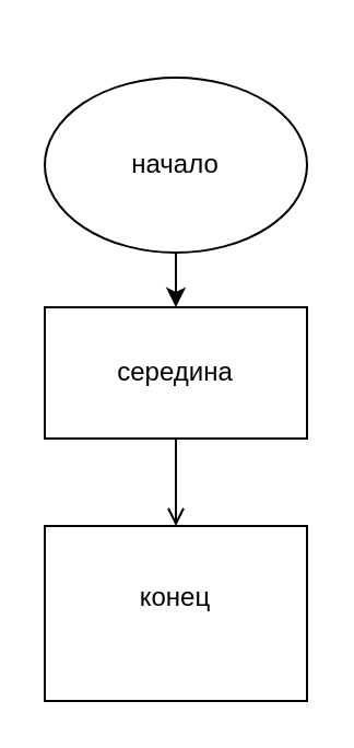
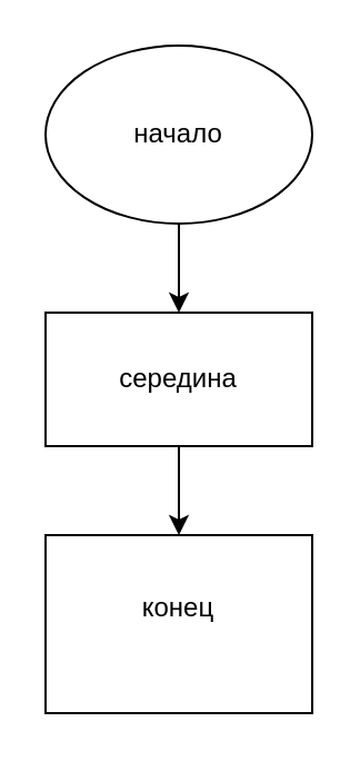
- <mxCell id="3" value="начало" style="ellipse;whiteSpace=wrap;html=1;" vertex="1" parent="1"><mxGeometry x="20" y="35" width="120" height="80" as="geometry" /></mxCell>
+ <mxCell id="3" value="начало" style="ellipse;whiteSpace=wrap;html=1;" vertex="1" parent="1"><mxGeometry x="20" y="20" width="120" height="80" as="geometry" /></mxCell>
- <mxCell id="4" value="" style="edgeStyle=orthogonalEdgeStyle;rounded=0;orthogonalLoop=1;jettySize=auto;html=1;endArrow=open;" edge="1" parent="1" source="5" target="6"><mxGeometry relative="1" as="geometry" /></mxCell>
+ <mxCell id="4" value="" style="edgeStyle=orthogonalEdgeStyle;rounded=0;orthogonalLoop=1;jettySize=auto;html=1;" edge="1" parent="1" source="5" target="6"><mxGeometry relative="1" as="geometry" /></mxCell>
